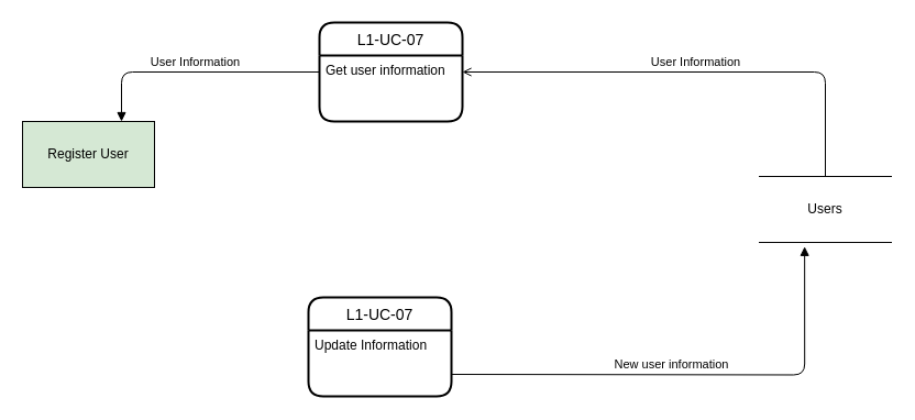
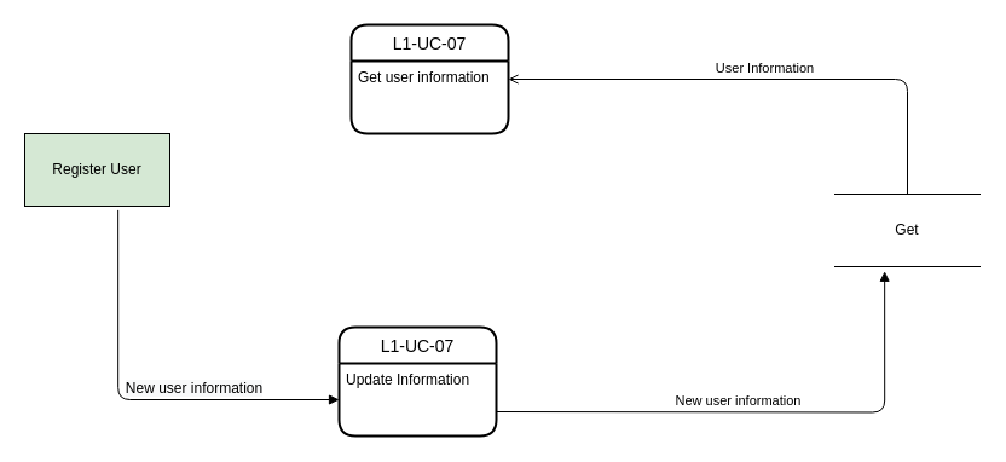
- <mxCell id="11" value="User Information" style="html=1;verticalAlign=bottom;endArrow=block;exitX=0;exitY=0.25;exitDx=0;exitDy=0;entryX=0.75;entryY=0;entryDx=0;entryDy=0;edgeStyle=orthogonalEdgeStyle;" parent="1" source="3" target="4" edge="1"><mxGeometry width="80" relative="1" as="geometry"><mxPoint x="470" y="130" as="sourcePoint" /><mxPoint x="100" y="100" as="targetPoint" /></mxGeometry></mxCell>
- <mxCell id="6" value="Users" style="shape=partialRectangle;whiteSpace=wrap;html=1;left=0;right=0;fillColor=none;" parent="1" vertex="1"><mxGeometry x="690" y="160" width="120" height="60" as="geometry" /></mxCell>
+ <mxCell id="6" value="Get" style="shape=partialRectangle;whiteSpace=wrap;html=1;left=0;right=0;fillColor=none;" parent="1" vertex="1"><mxGeometry x="690" y="160" width="120" height="60" as="geometry" /></mxCell>
+ <mxCell id="10" value="&lt;div style=&quot;text-align: left&quot;&gt;&lt;span style=&quot;font-size: 12px ; background-color: rgb(248 , 249 , 250)&quot;&gt;New user information&lt;/span&gt;&lt;/div&gt;" style="html=1;verticalAlign=bottom;endArrow=block;entryX=0;entryY=0.5;entryDx=0;entryDy=0;exitX=0.643;exitY=1.057;exitDx=0;exitDy=0;edgeStyle=orthogonalEdgeStyle;exitPerimeter=0;" parent="1" source="4" target="8" edge="1"><mxGeometry x="0.293" width="80" relative="1" as="geometry"><mxPoint x="420" y="350" as="sourcePoint" /><mxPoint x="150" y="370" as="targetPoint" /><mxPoint as="offset" /><Array as="points"><mxPoint x="97" y="330" /></Array></mxGeometry></mxCell>
